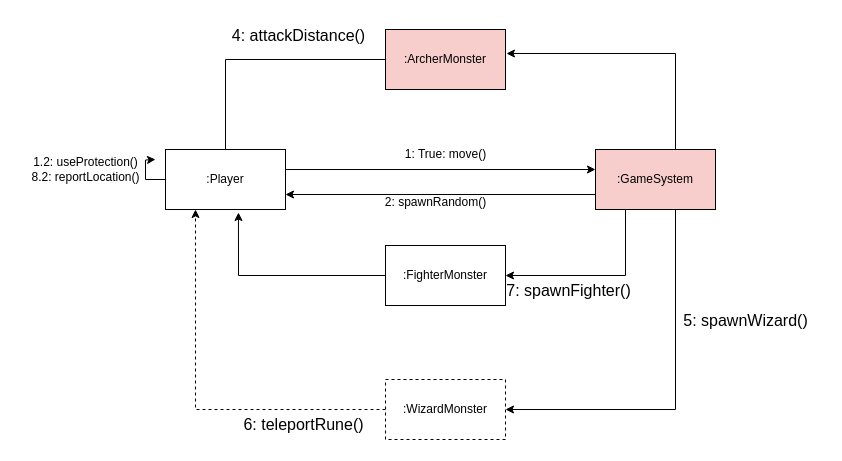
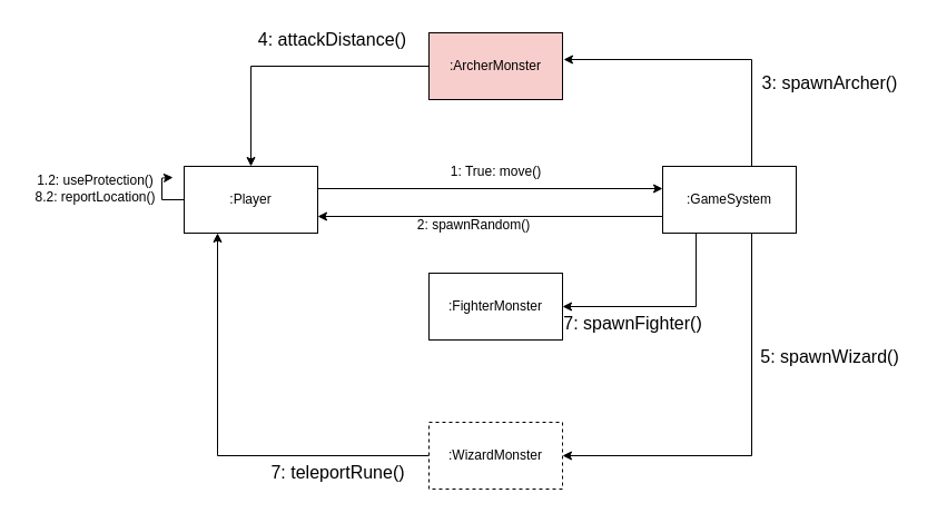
+ <mxCell id="18" value="3: spawnArcher()" style="text;html=1;align=center;verticalAlign=middle;resizable=0;points=[];autosize=1;strokeColor=none;fillColor=none;fontSize=16;" parent="1" vertex="1"><mxGeometry x="670" y="59" width="150" height="30" as="geometry" /></mxCell>
- <mxCell id="4" style="edgeStyle=orthogonalEdgeStyle;rounded=0;orthogonalLoop=1;jettySize=auto;html=1;endArrow=none;" parent="1" source="5" target="3" edge="1"><mxGeometry relative="1" as="geometry" /></mxCell>
+ <mxCell id="4" style="edgeStyle=orthogonalEdgeStyle;rounded=0;orthogonalLoop=1;jettySize=auto;html=1;" parent="1" source="5" target="3" edge="1"><mxGeometry relative="1" as="geometry" /></mxCell>
- <mxCell id="8" value=":GameSystem" style="rounded=0;whiteSpace=wrap;html=1;fillColor=#f8cecc;" parent="1" vertex="1"><mxGeometry x="595" y="149" width="120" height="60" as="geometry" /></mxCell>
+ <mxCell id="8" value=":GameSystem" style="rounded=0;whiteSpace=wrap;html=1;" parent="1" vertex="1"><mxGeometry x="595" y="149" width="120" height="60" as="geometry" /></mxCell>
- <mxCell id="15" value="2: spawnRandom()" style="text;html=1;align=center;verticalAlign=middle;resizable=0;points=[];autosize=1;strokeColor=none;fillColor=none;" parent="1" vertex="1"><mxGeometry x="375" y="187" width="120" height="30" as="geometry" /></mxCell>
+ <mxCell id="15" value="2: spawnRandom()" style="text;html=1;align=center;verticalAlign=middle;resizable=0;points=[];autosize=1;strokeColor=none;fillColor=none;" parent="1" vertex="1"><mxGeometry x="365" y="187" width="120" height="30" as="geometry" /></mxCell>
- <mxCell id="17" style="edgeStyle=orthogonalEdgeStyle;rounded=0;orthogonalLoop=1;jettySize=auto;html=1;entryX=0.608;entryY=1.05;entryDx=0;entryDy=0;entryPerimeter=0;" parent="1" source="9" target="3" edge="1"><mxGeometry relative="1" as="geometry" /></mxCell>
- <mxCell id="10" style="edgeStyle=orthogonalEdgeStyle;rounded=0;orthogonalLoop=1;jettySize=auto;html=1;entryX=0.25;entryY=1;entryDx=0;entryDy=0;dashed=1;" parent="1" source="11" target="3" edge="1"><mxGeometry relative="1" as="geometry" /></mxCell>
+ <mxCell id="10" style="edgeStyle=orthogonalEdgeStyle;rounded=0;orthogonalLoop=1;jettySize=auto;html=1;entryX=0.25;entryY=1;entryDx=0;entryDy=0;" parent="1" source="11" target="3" edge="1"><mxGeometry relative="1" as="geometry" /></mxCell>
- <mxCell id="22" value="6:&amp;nbsp;teleportRune()" style="text;html=1;align=center;verticalAlign=middle;resizable=0;points=[];autosize=1;strokeColor=none;fillColor=none;fontSize=16;" parent="1" vertex="1"><mxGeometry x="233" y="409" width="140" height="30" as="geometry" /></mxCell>
+ <mxCell id="22" value="7:&amp;nbsp;teleportRune()" style="text;html=1;align=center;verticalAlign=middle;resizable=0;points=[];autosize=1;strokeColor=none;fillColor=none;fontSize=16;" parent="1" vertex="1"><mxGeometry x="233" y="409" width="140" height="30" as="geometry" /></mxCell>
